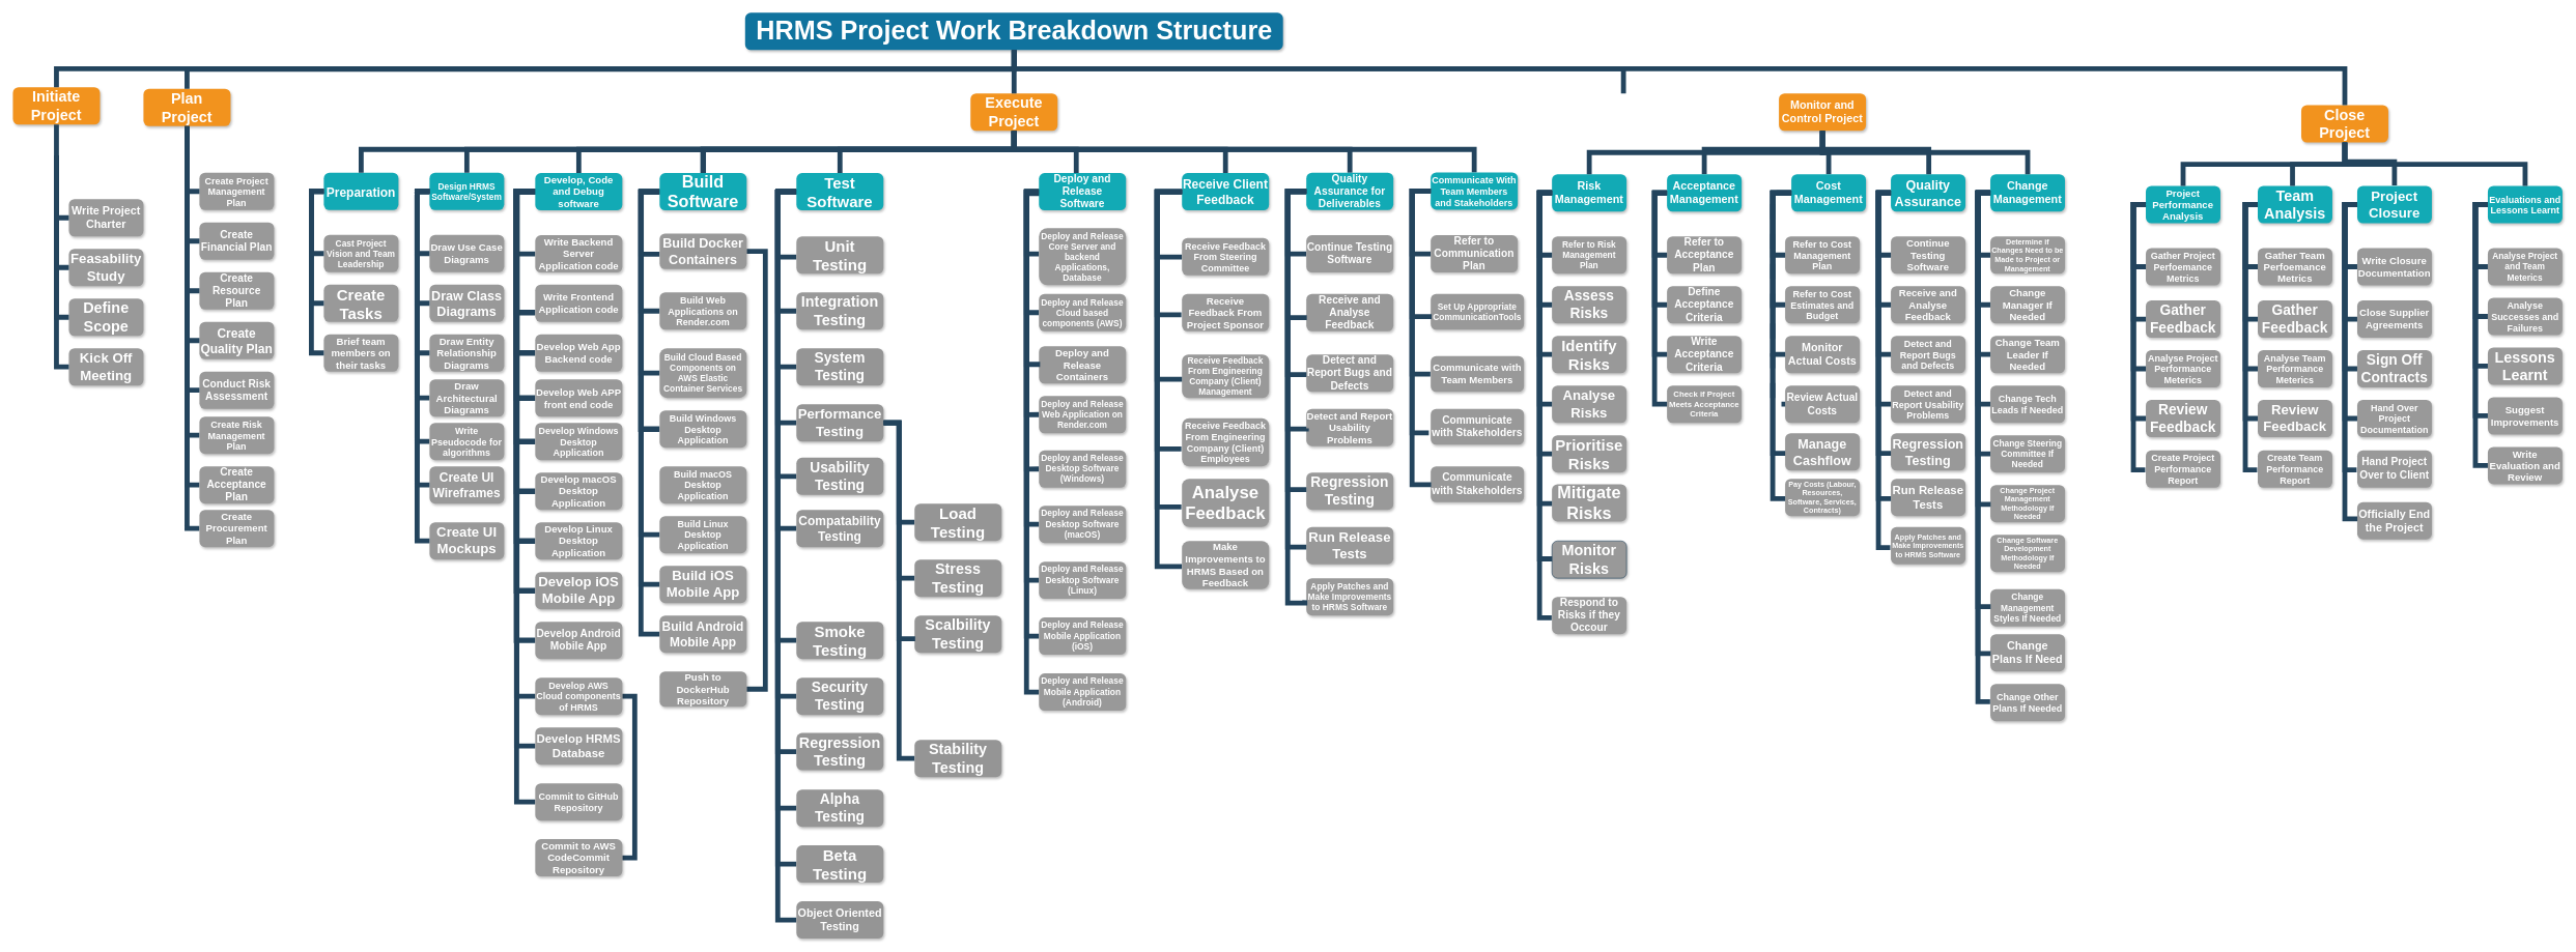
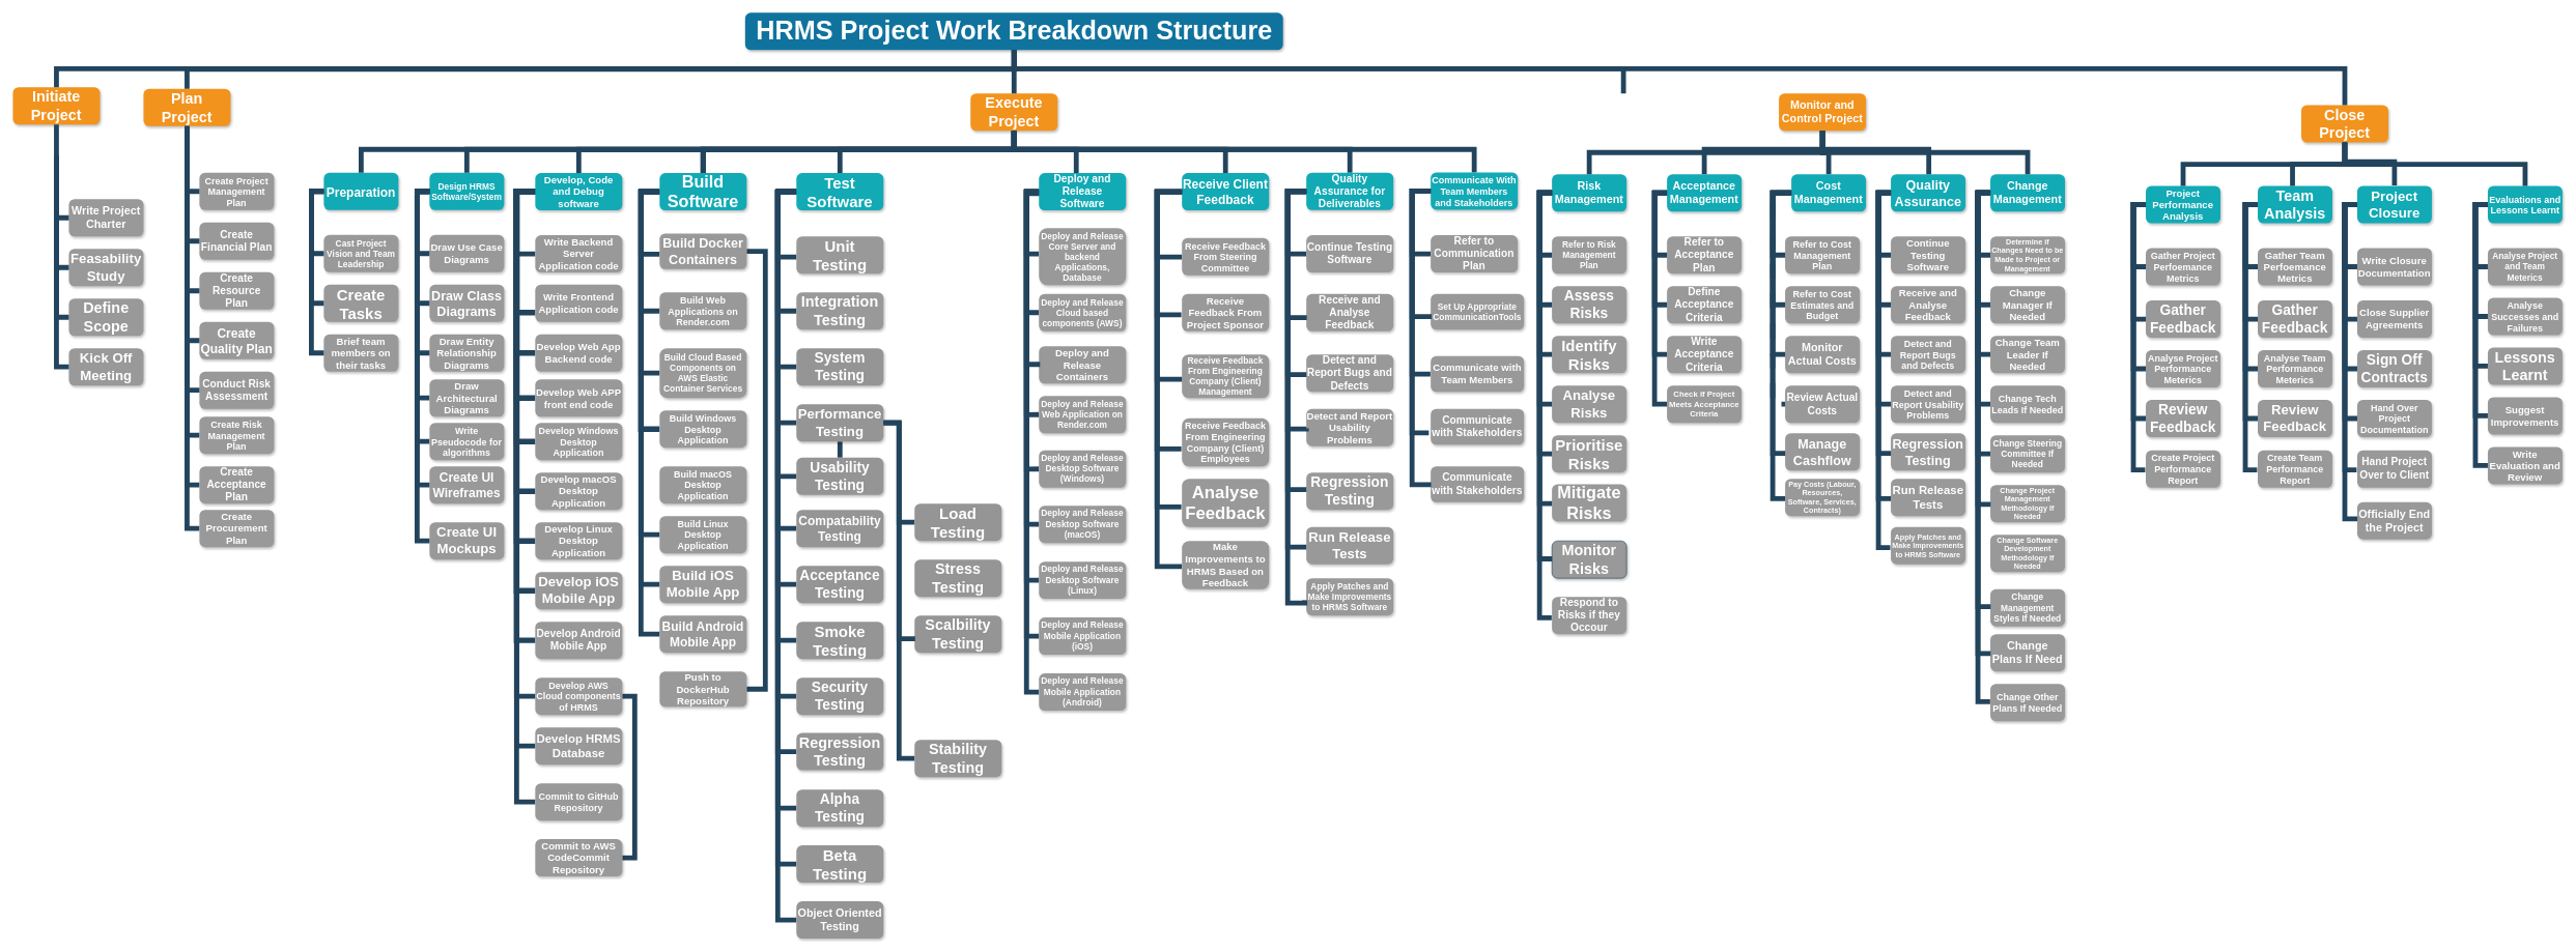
- <mxCell id="181" style="edgeStyle=orthogonalEdgeStyle;rounded=0;orthogonalLoop=1;jettySize=auto;html=1;entryX=0;entryY=0.5;entryDx=0;entryDy=0;strokeWidth=8;endArrow=none;endFill=0;strokeColor=#23445d;" edge="1" parent="1" source="183" target="194"><mxGeometry relative="1" as="geometry" /></mxCell>
+ <mxCell id="181" style="edgeStyle=orthogonalEdgeStyle;rounded=0;orthogonalLoop=1;jettySize=auto;html=1;strokeWidth=8;endArrow=none;endFill=0;strokeColor=#23445d;" edge="1" parent="1" source="183" target="187"><mxGeometry relative="1" as="geometry" /></mxCell>
+ <mxCell id="169" style="edgeStyle=orthogonalEdgeStyle;rounded=0;orthogonalLoop=1;jettySize=auto;html=1;entryX=0;entryY=0.5;entryDx=0;entryDy=0;strokeWidth=8;strokeColor=#23445d;endArrow=none;endFill=0;" edge="1" parent="1" source="176" target="184"><mxGeometry relative="1" as="geometry"><Array as="points"><mxPoint x="1250" y="308" /><mxPoint x="1250" y="940" /></Array></mxGeometry></mxCell>
+ <mxCell id="184" value="Acceptance Testing" style="whiteSpace=wrap;rounded=1;fillColor=#959595;strokeColor=none;shadow=1;fontColor=#FFFFFF;fontStyle=1;fontSize=23;" vertex="1" parent="1"><mxGeometry x="1280" y="910" width="140" height="60" as="geometry" /></mxCell>
